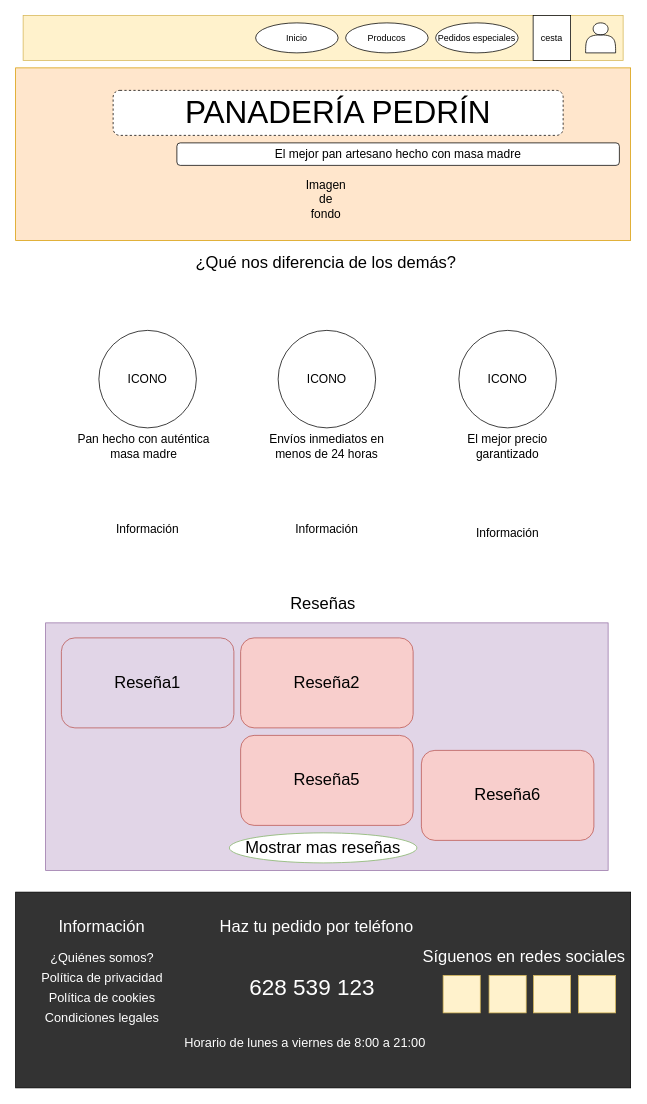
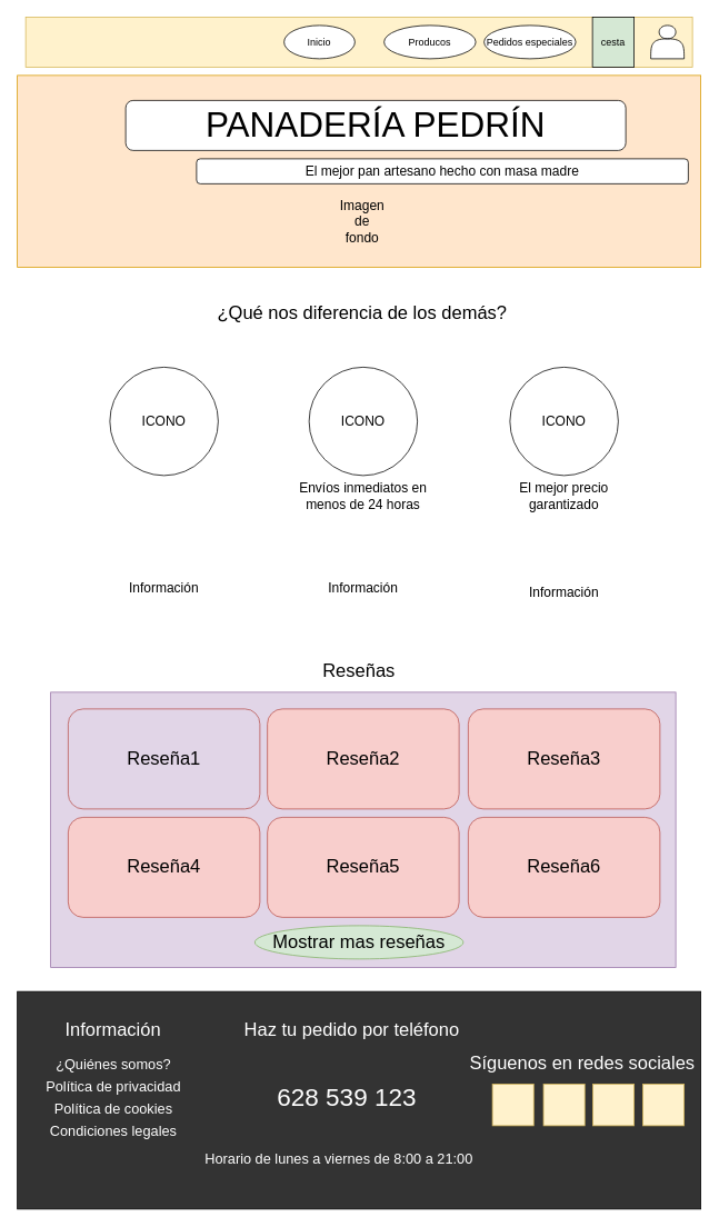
- <mxCell id="8" value="Inicio" style="ellipse;whiteSpace=wrap;html=1;" parent="1" vertex="1"><mxGeometry x="340" y="30" width="110" height="40" as="geometry" /></mxCell>
+ <mxCell id="8" value="Inicio" style="ellipse;whiteSpace=wrap;html=1;" parent="1" vertex="1"><mxGeometry x="340" y="30" width="85" height="40" as="geometry" /></mxCell>
- <mxCell id="6" value="cesta" style="rounded=0;whiteSpace=wrap;html=1;" parent="1" vertex="1"><mxGeometry x="710" width="50" height="60" as="geometry" y="20" /></mxCell>
+ <mxCell id="6" value="cesta" style="rounded=0;whiteSpace=wrap;html=1;fillColor=#d5e8d4;" parent="1" vertex="1"><mxGeometry x="710" width="50" height="60" as="geometry" y="20" /></mxCell>
- <mxCell id="9" value="&lt;font style=&quot;font-size: 42px;&quot;&gt;PANADERÍA PEDRÍN&lt;/font&gt;" style="rounded=1;whiteSpace=wrap;html=1;dashed=1;" parent="1" vertex="1"><mxGeometry x="150" y="120" width="600" height="60" as="geometry" /></mxCell>
+ <mxCell id="9" value="&lt;font style=&quot;font-size: 42px;&quot;&gt;PANADERÍA PEDRÍN&lt;/font&gt;" style="rounded=1;whiteSpace=wrap;html=1;" parent="1" vertex="1"><mxGeometry x="150" y="120" width="600" height="60" as="geometry" /></mxCell>
- <mxCell id="21" value="&lt;font style=&quot;font-size: 22px;&quot;&gt;¿Qué nos diferencia de los demás?&lt;/font&gt;" style="text;html=1;strokeColor=none;fillColor=none;align=center;verticalAlign=middle;whiteSpace=wrap;rounded=0;fontSize=16;" parent="1" vertex="1"><mxGeometry x="259" y="335" width="350" height="30" as="geometry" /></mxCell>
+ <mxCell id="21" value="&lt;font style=&quot;font-size: 22px;&quot;&gt;¿Qué nos diferencia de los demás?&lt;/font&gt;" style="text;html=1;strokeColor=none;fillColor=none;align=center;verticalAlign=middle;whiteSpace=wrap;rounded=0;fontSize=16;" parent="1" vertex="1"><mxGeometry x="259" y="360" width="350" height="30" as="geometry" /></mxCell>
- <mxCell id="15" value="Pan hecho con auténtica masa madre" style="text;html=1;strokeColor=none;fillColor=none;align=center;verticalAlign=middle;whiteSpace=wrap;rounded=0;fontSize=16;" parent="1" vertex="1"><mxGeometry x="101" y="580" width="180" height="30" as="geometry" /></mxCell>
+ <mxCell id="25" value="Reseña3" style="rounded=1;whiteSpace=wrap;html=1;fontSize=22;fillColor=#f8cecc;strokeColor=#b85450;" parent="1" vertex="1"><mxGeometry x="561" y="850" width="230" height="120" as="geometry" /></mxCell>
+ <mxCell id="27" value="Reseña4" style="rounded=1;whiteSpace=wrap;html=1;fontSize=22;fillColor=#f8cecc;strokeColor=#b85450;" parent="1" vertex="1"><mxGeometry x="81" y="980" width="230" height="120" as="geometry" /></mxCell>
- <mxCell id="29" value="Reseña6" style="rounded=1;whiteSpace=wrap;html=1;fontSize=22;fillColor=#f8cecc;strokeColor=#b85450;" parent="1" vertex="1"><mxGeometry x="561" y="1000" width="230" height="120" as="geometry" /></mxCell>
+ <mxCell id="29" value="Reseña6" style="rounded=1;whiteSpace=wrap;html=1;fontSize=22;fillColor=#f8cecc;strokeColor=#b85450;" parent="1" vertex="1"><mxGeometry x="561" y="980" width="230" height="120" as="geometry" /></mxCell>
- <mxCell id="30" value="Mostrar mas reseñas" style="ellipse;whiteSpace=wrap;html=1;fontSize=22;fillColor=#ffffff;strokeColor=#82b366;" parent="1" vertex="1"><mxGeometry x="305" y="1110" width="250" height="40" as="geometry" /></mxCell>
+ <mxCell id="30" value="Mostrar mas reseñas" style="ellipse;whiteSpace=wrap;html=1;fontSize=22;fillColor=#d5e8d4;strokeColor=#82b366;" parent="1" vertex="1"><mxGeometry x="305" y="1110" width="250" height="40" as="geometry" /></mxCell>
